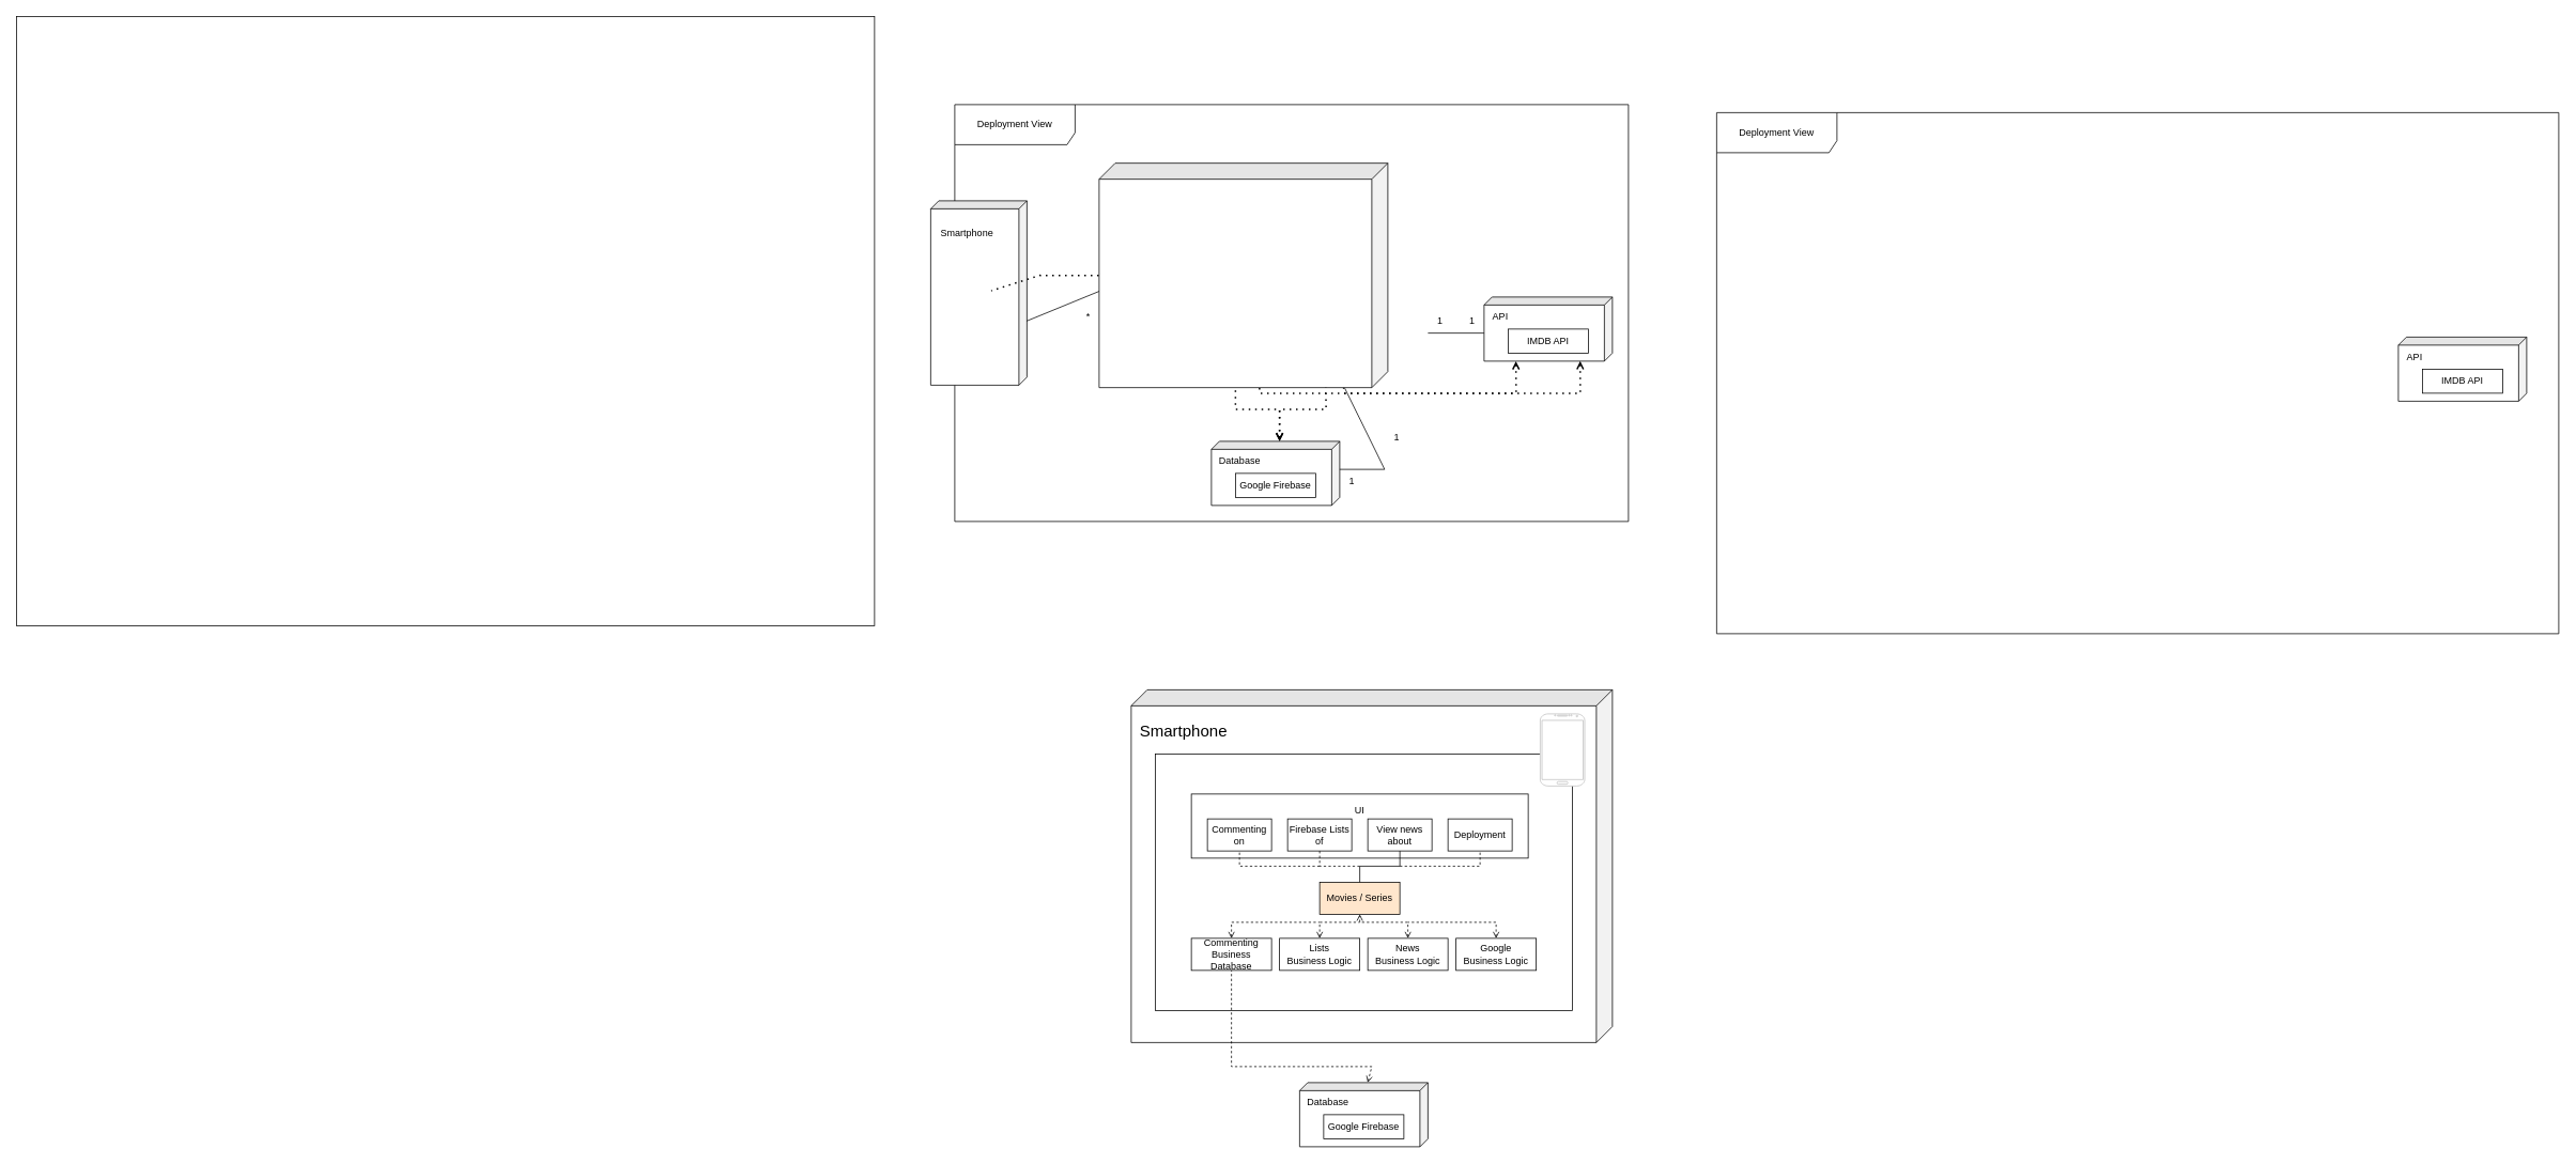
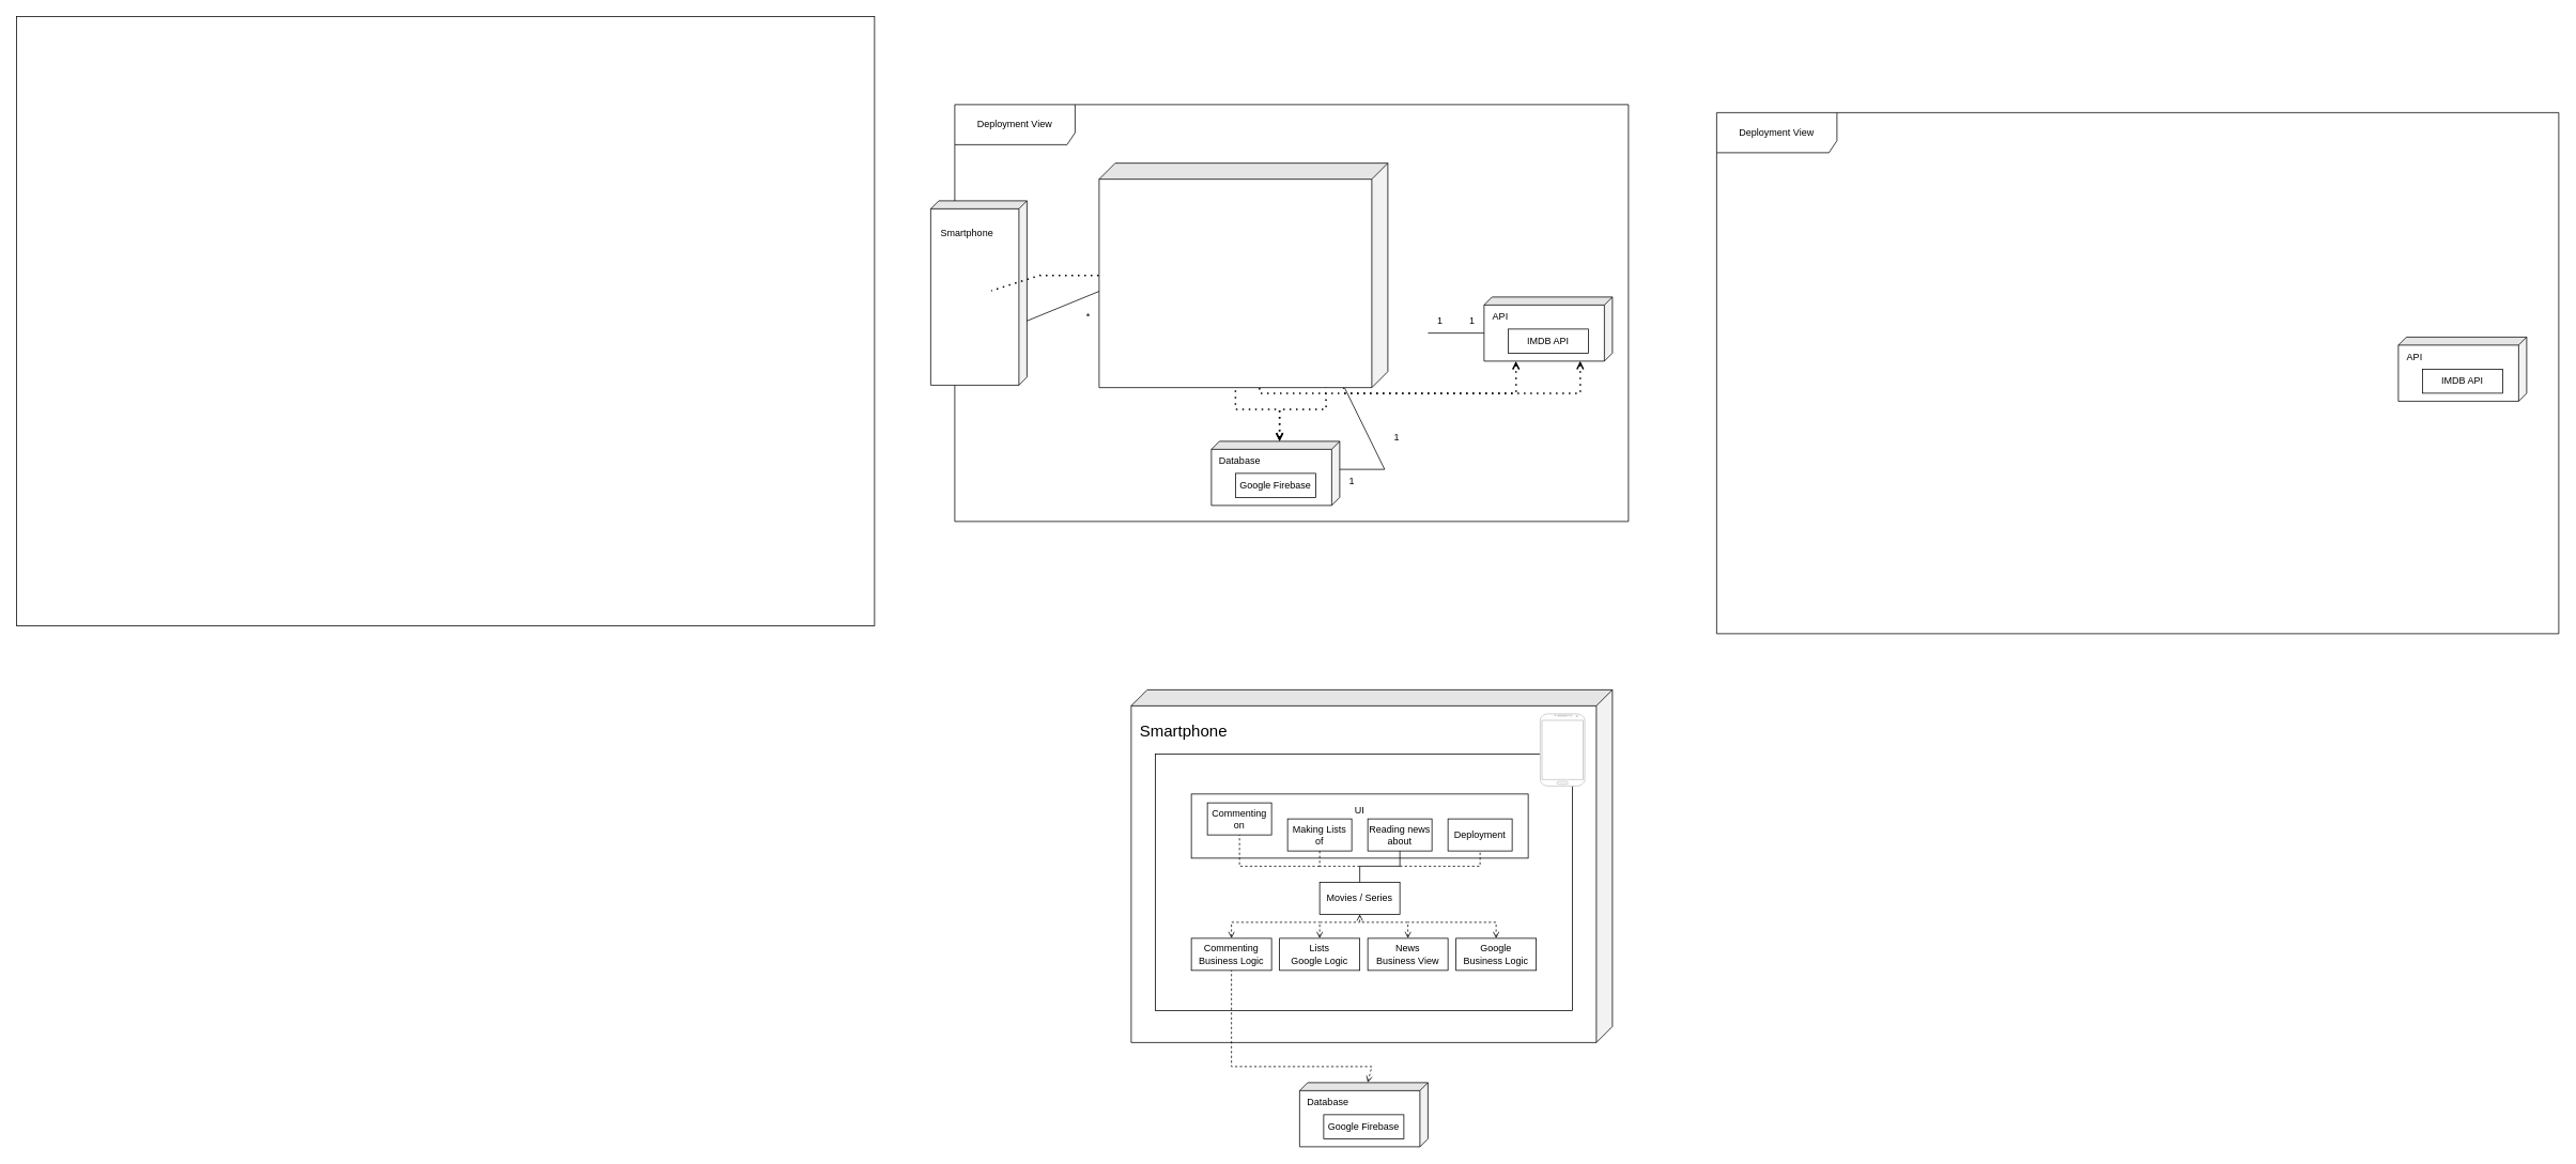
- <mxCell id="60" value="Commenting&lt;br&gt;on" style="rounded=0;whiteSpace=wrap;html=1;" vertex="1" parent="55"><mxGeometry x="20" y="31" width="80" height="40" as="geometry" /></mxCell>
+ <mxCell id="60" value="Commenting&lt;br&gt;on" style="rounded=0;whiteSpace=wrap;html=1;" vertex="1" parent="55"><mxGeometry x="20" y="11" width="80" height="40" as="geometry" /></mxCell>
- <mxCell id="59" value="Firebase Lists&lt;br&gt;of" style="rounded=0;whiteSpace=wrap;html=1;" vertex="1" parent="55"><mxGeometry x="120" y="31" width="80" height="40" as="geometry" /></mxCell>
+ <mxCell id="59" value="Making Lists&lt;br&gt;of" style="rounded=0;whiteSpace=wrap;html=1;" vertex="1" parent="55"><mxGeometry x="120" y="31" width="80" height="40" as="geometry" /></mxCell>
- <mxCell id="58" value="View news&lt;br&gt;about" style="rounded=0;whiteSpace=wrap;html=1;" vertex="1" parent="55"><mxGeometry x="220" y="31" width="80" height="40" as="geometry" /></mxCell>
+ <mxCell id="58" value="Reading news&lt;br&gt;about" style="rounded=0;whiteSpace=wrap;html=1;" vertex="1" parent="55"><mxGeometry x="220" y="31" width="80" height="40" as="geometry" /></mxCell>
- <mxCell id="61" value="Movies / Series" style="rounded=0;whiteSpace=wrap;html=1;fillColor=#ffe6cc;" vertex="1" parent="54"><mxGeometry x="160" y="110" width="100" height="40" as="geometry" /></mxCell>
+ <mxCell id="61" value="Movies / Series" style="rounded=0;whiteSpace=wrap;html=1;" vertex="1" parent="54"><mxGeometry x="160" y="110" width="100" height="40" as="geometry" /></mxCell>
- <mxCell id="62" value="Commenting&lt;br&gt;Business Database" style="rounded=0;whiteSpace=wrap;html=1;" vertex="1" parent="54"><mxGeometry y="180" width="100" height="40" as="geometry" /></mxCell>
+ <mxCell id="62" value="Commenting&lt;br&gt;Business Logic" style="rounded=0;whiteSpace=wrap;html=1;" vertex="1" parent="54"><mxGeometry y="180" width="100" height="40" as="geometry" /></mxCell>
- <mxCell id="63" value="Lists&lt;br&gt;Business Logic" style="rounded=0;whiteSpace=wrap;html=1;" vertex="1" parent="54"><mxGeometry x="110" y="180" width="100" height="40" as="geometry" /></mxCell>
+ <mxCell id="63" value="Lists&lt;br&gt;Google Logic" style="rounded=0;whiteSpace=wrap;html=1;" vertex="1" parent="54"><mxGeometry x="110" y="180" width="100" height="40" as="geometry" /></mxCell>
- <mxCell id="64" value="News&lt;br&gt;Business Logic" style="rounded=0;whiteSpace=wrap;html=1;" vertex="1" parent="54"><mxGeometry x="220" y="180" width="100" height="40" as="geometry" /></mxCell>
+ <mxCell id="64" value="News&lt;br&gt;Business View" style="rounded=0;whiteSpace=wrap;html=1;" vertex="1" parent="54"><mxGeometry x="220" y="180" width="100" height="40" as="geometry" /></mxCell>
